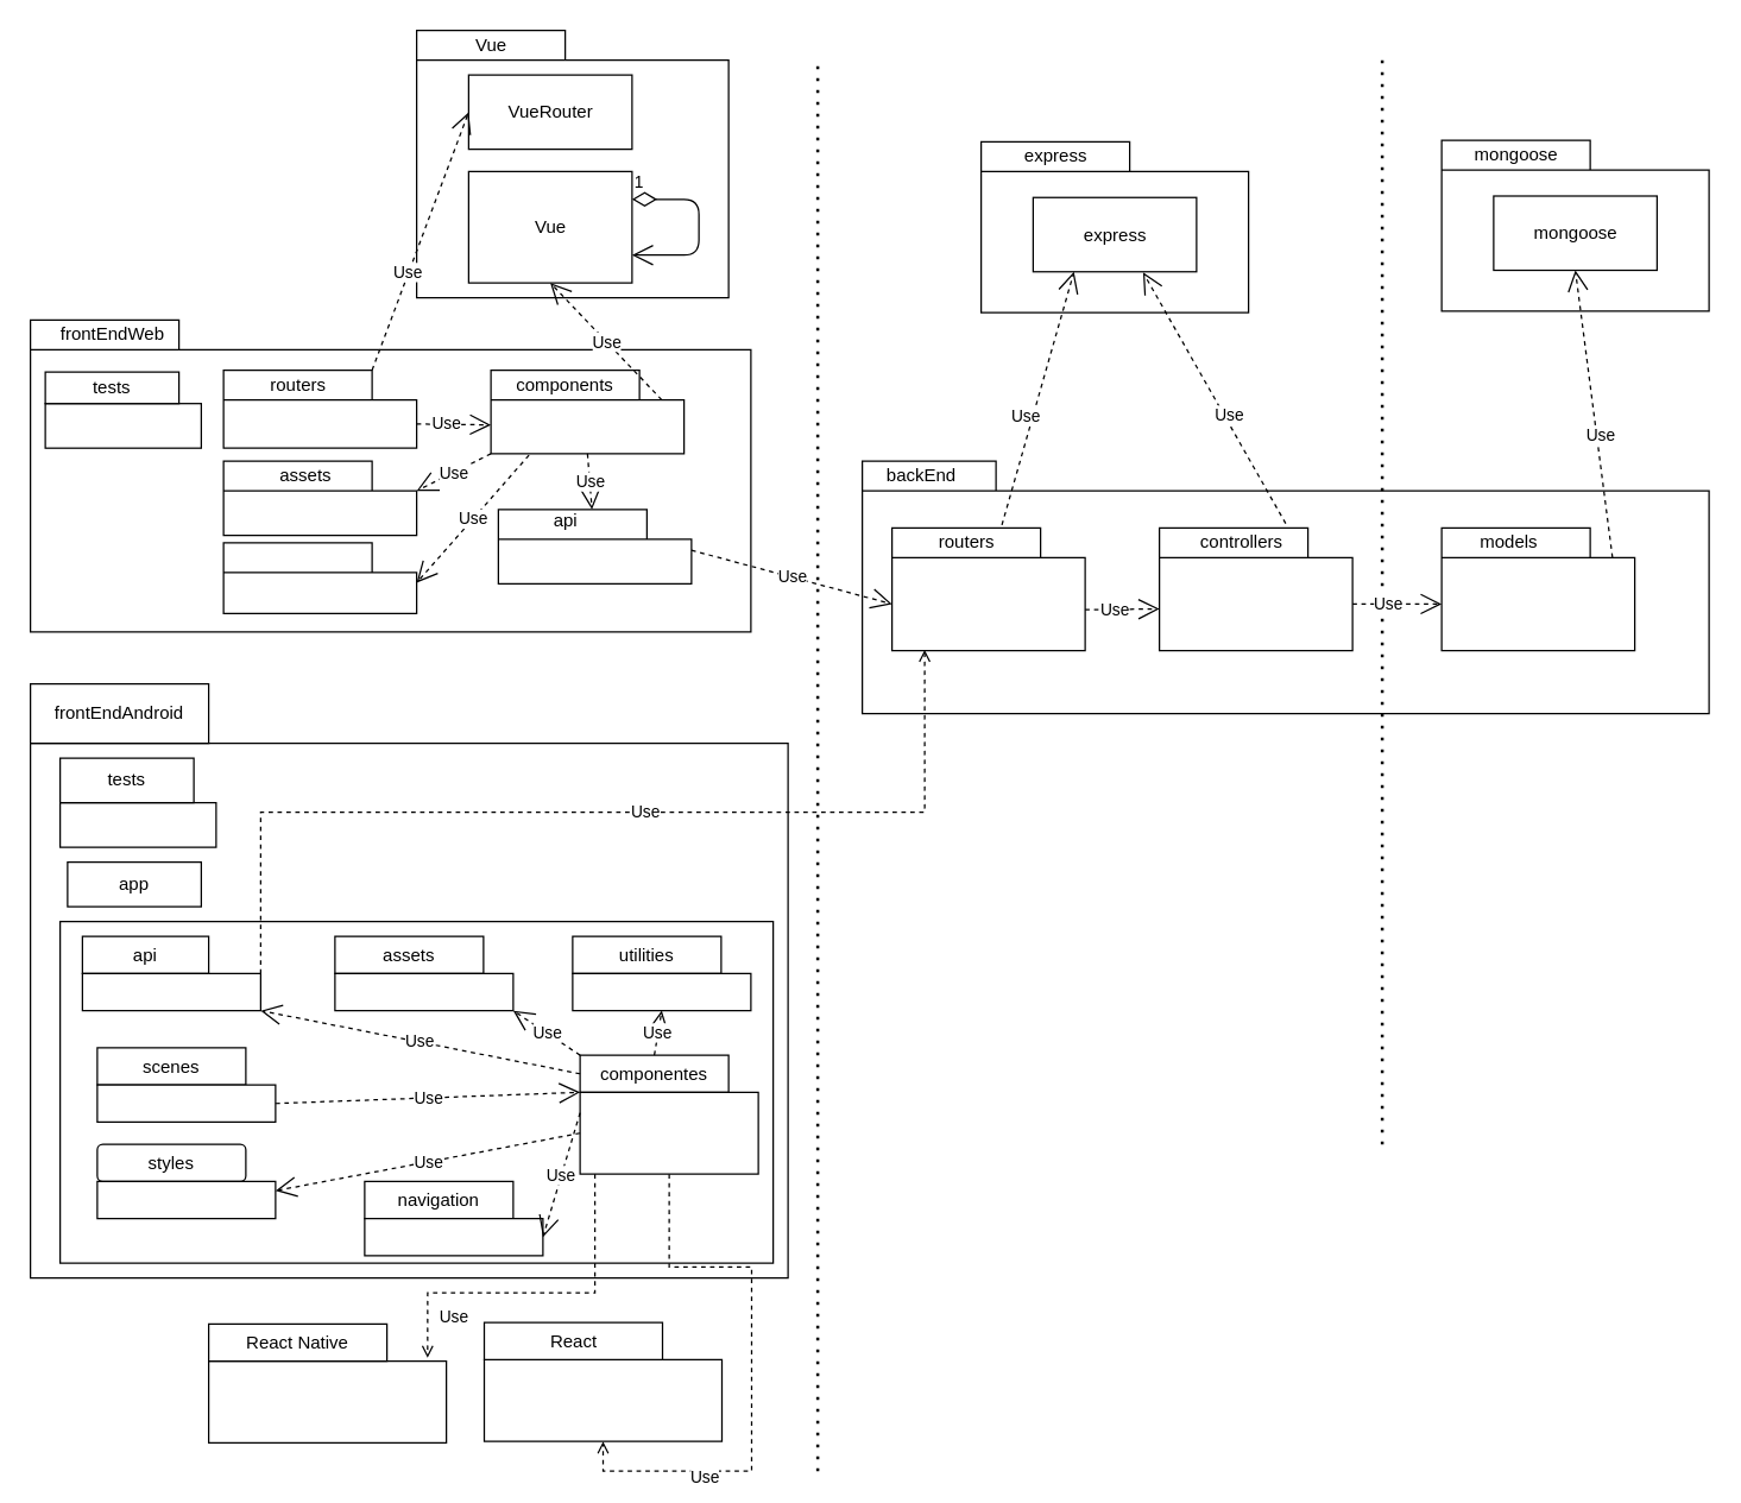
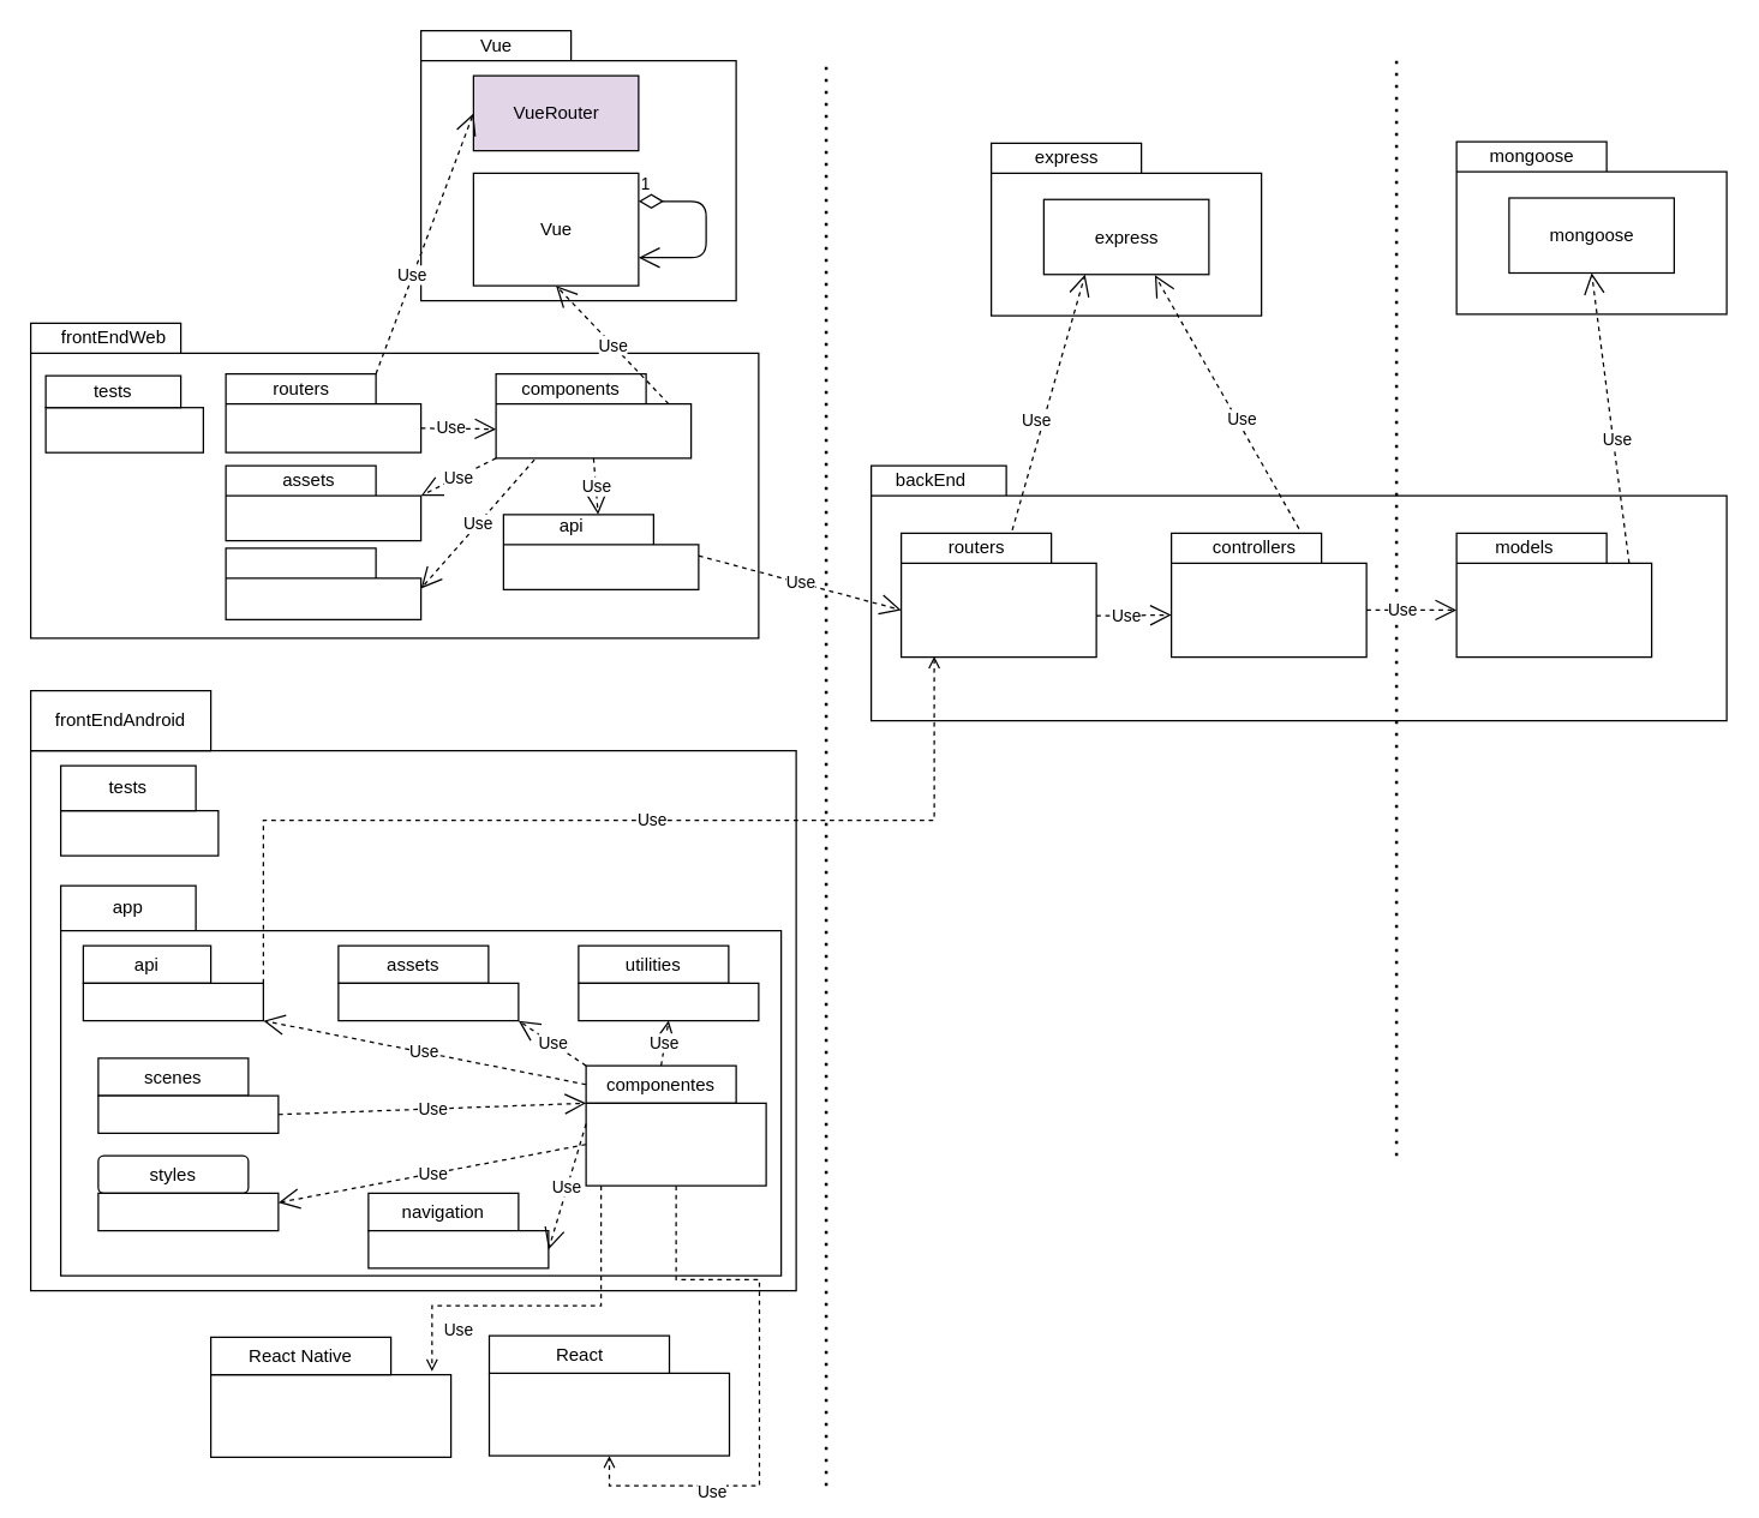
- <mxCell id="8" value="VueRouter" style="html=1;" parent="1" vertex="1"><mxGeometry x="315" y="50" width="110" height="50" as="geometry" /></mxCell>
+ <mxCell id="8" value="VueRouter" style="html=1;fillColor=#e1d5e7;" parent="1" vertex="1"><mxGeometry x="315" y="50" width="110" height="50" as="geometry" /></mxCell>
- <mxCell id="44" value="app" style="rounded=0;whiteSpace=wrap;html=1;" parent="1" vertex="1"><mxGeometry x="45" y="580" width="90" height="30" as="geometry" /></mxCell>
+ <mxCell id="44" value="app" style="rounded=0;whiteSpace=wrap;html=1;" parent="1" vertex="1"><mxGeometry x="40" y="590" width="90" height="30" as="geometry" /></mxCell>
